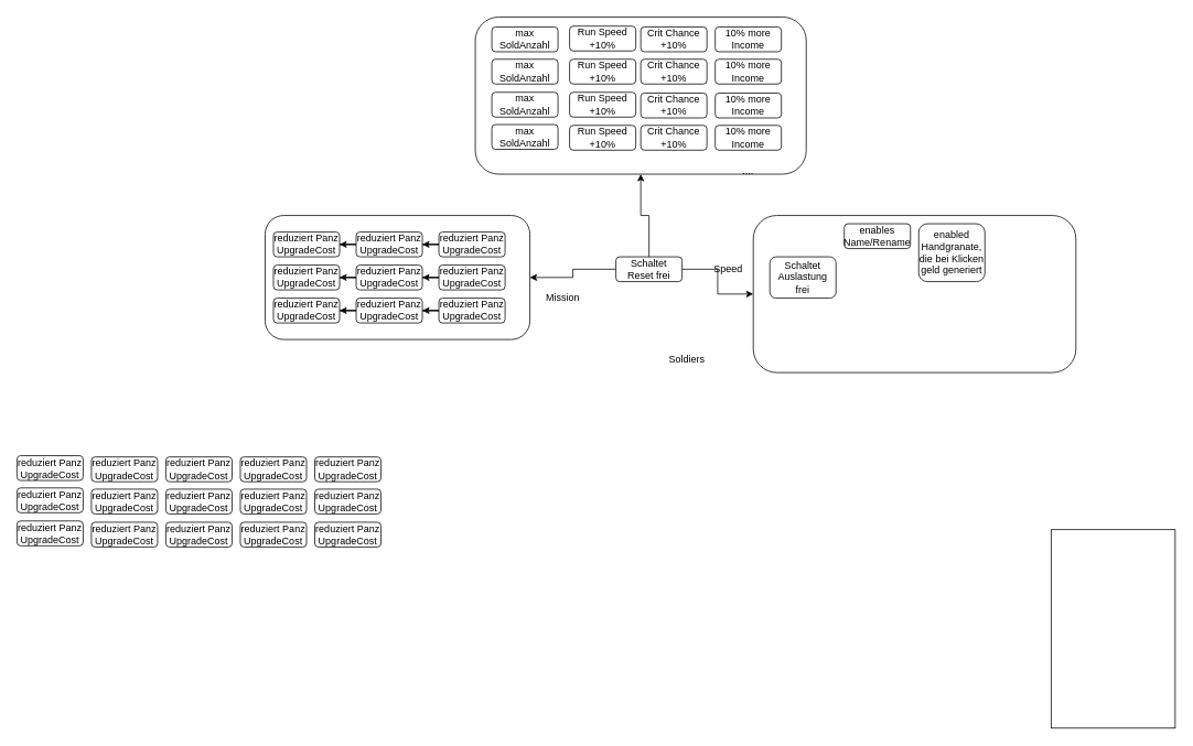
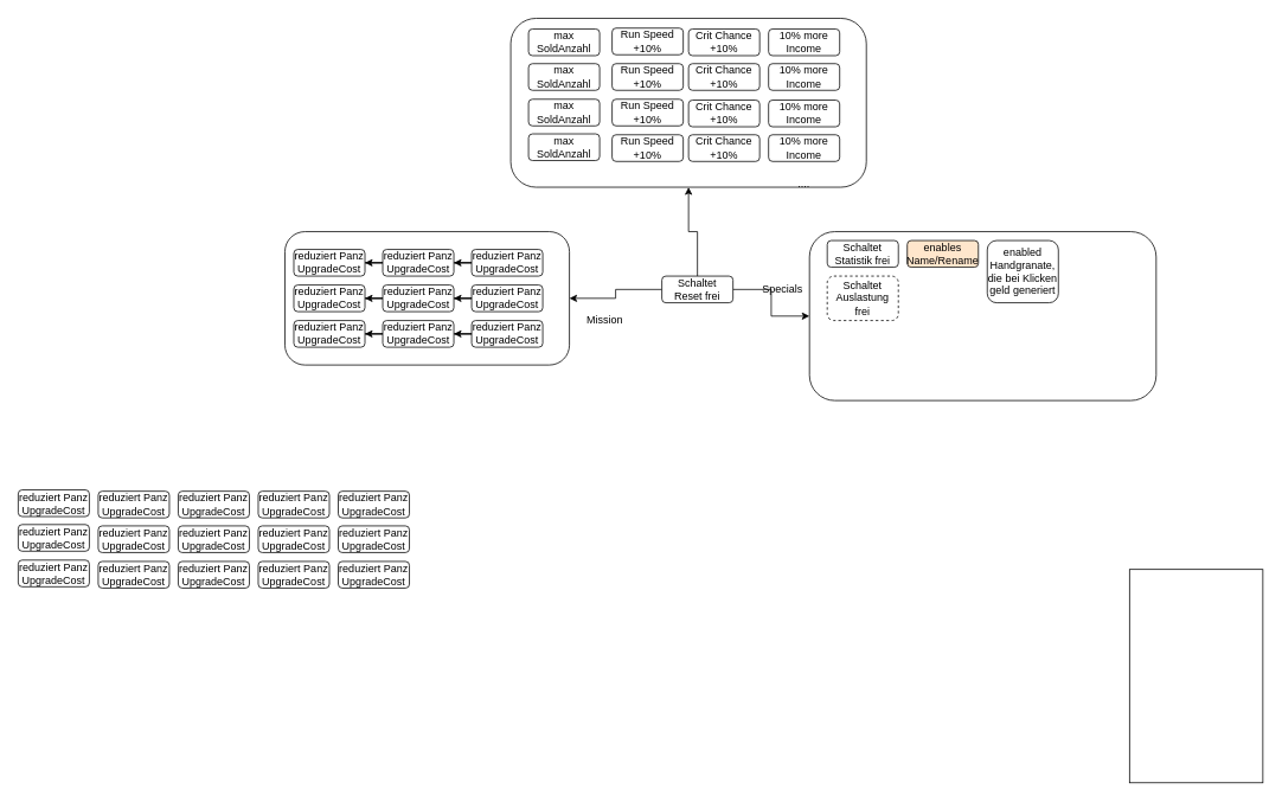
+ <mxCell id="18" value="Schaltet Statistik frei" style="rounded=1;whiteSpace=wrap;html=1;" vertex="1" parent="1"><mxGeometry x="930" y="270" width="80" height="30" as="geometry" /></mxCell>
- <mxCell id="5" value="enables Name/Rename" style="rounded=1;whiteSpace=wrap;html=1;" vertex="1" parent="1"><mxGeometry x="1020" y="270" width="80" height="30" as="geometry" /></mxCell>
+ <mxCell id="5" value="enables Name/Rename" style="rounded=1;whiteSpace=wrap;html=1;fillColor=#ffe6cc;" vertex="1" parent="1"><mxGeometry x="1020" y="270" width="80" height="30" as="geometry" /></mxCell>
- <mxCell id="62" value="Speed" style="text;html=1;align=center;verticalAlign=middle;whiteSpace=wrap;rounded=0;" vertex="1" parent="1"><mxGeometry x="850" y="310" width="60" height="30" as="geometry" /></mxCell>
+ <mxCell id="62" value="Specials" style="text;html=1;align=center;verticalAlign=middle;whiteSpace=wrap;rounded=0;" vertex="1" parent="1"><mxGeometry x="850" y="310" width="60" height="30" as="geometry" /></mxCell>
- <mxCell id="19" value="Schaltet Auslastung frei" style="rounded=1;whiteSpace=wrap;html=1;" vertex="1" parent="1"><mxGeometry x="930" y="310" width="80" height="50" as="geometry" /></mxCell>
+ <mxCell id="19" value="Schaltet Auslastung frei" style="rounded=1;whiteSpace=wrap;html=1;dashed=1;" vertex="1" parent="1"><mxGeometry x="930" y="310" width="80" height="50" as="geometry" /></mxCell>
- <mxCell id="61" value="Soldiers" style="text;html=1;align=center;verticalAlign=middle;whiteSpace=wrap;rounded=0;" vertex="1" parent="1"><mxGeometry x="800" y="420" width="60" height="30" as="geometry" /></mxCell>
